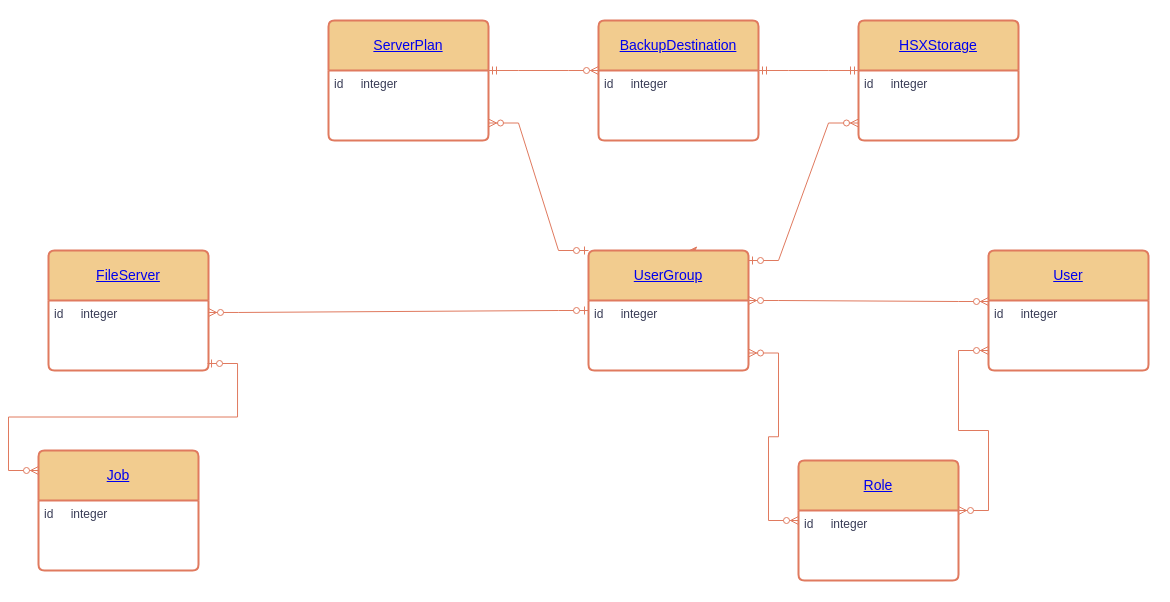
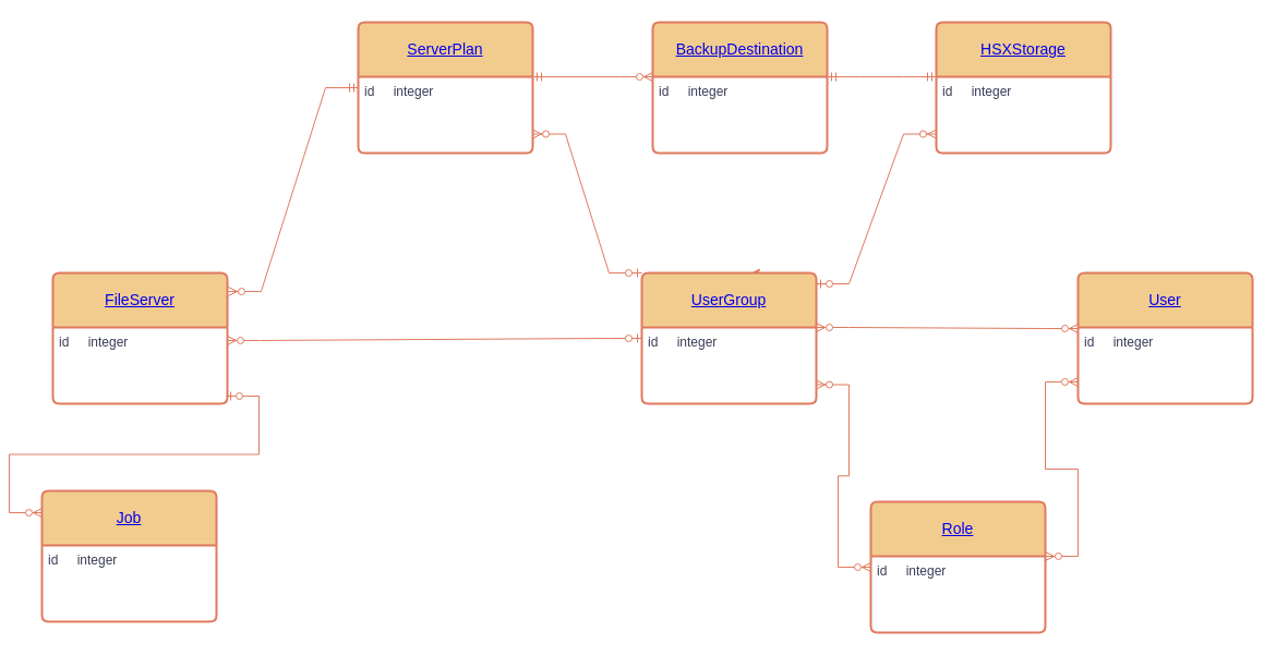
+ <mxCell id="22" value="" style="edgeStyle=entityRelationEdgeStyle;fontSize=12;html=1;endArrow=ERzeroToMany;startArrow=ERmandOne;rounded=0;exitX=0;exitY=0.5;exitDx=0;exitDy=0;entryX=1.006;entryY=0.142;entryDx=0;entryDy=0;entryPerimeter=0;labelBackgroundColor=none;strokeColor=#E07A5F;fontColor=default;" parent="1" source="4" target="2" edge="1"><mxGeometry width="100" height="100" relative="1" as="geometry"><mxPoint x="280" y="290" as="sourcePoint" /><mxPoint x="380" y="190" as="targetPoint" /></mxGeometry></mxCell>
